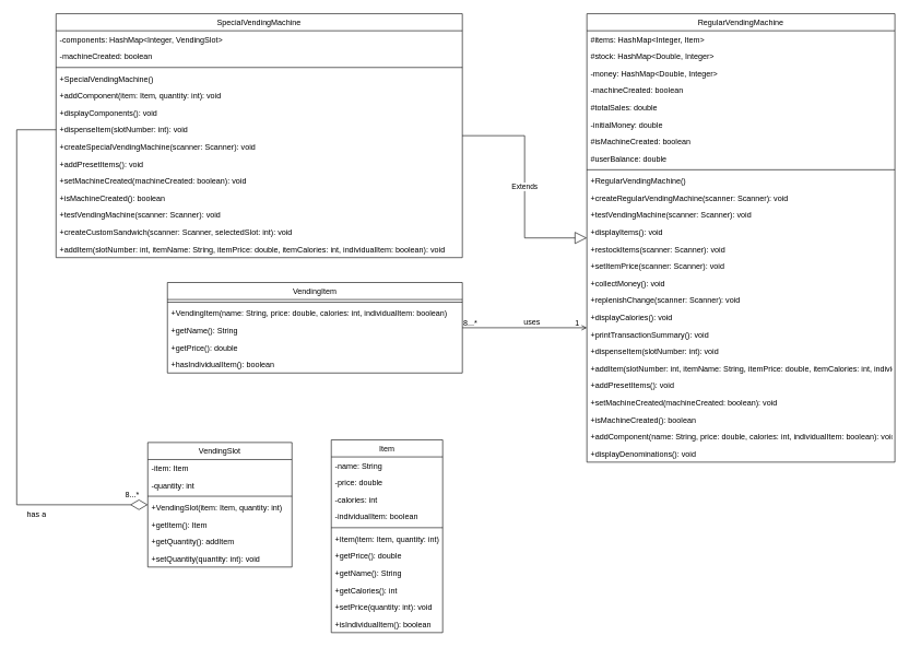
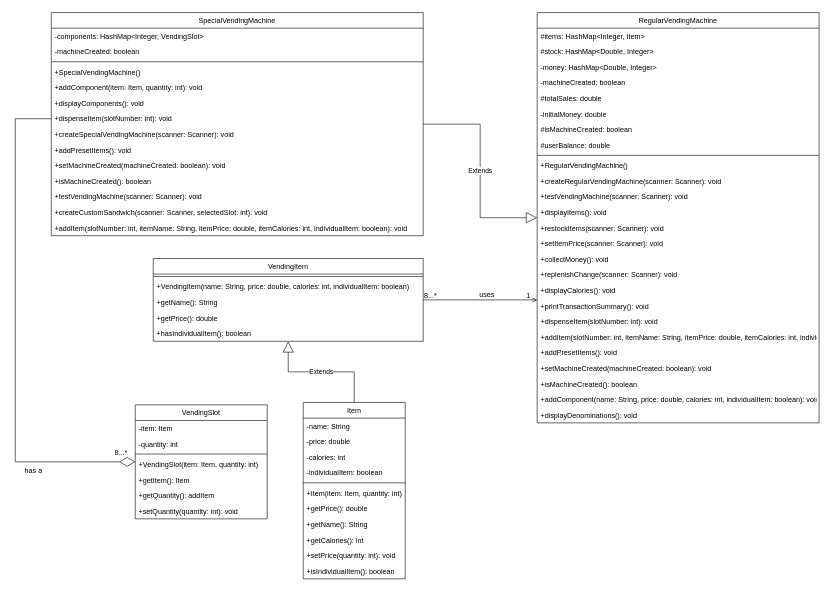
+ <mxCell id="75" value="Extends" style="endArrow=block;endSize=16;endFill=0;html=1;rounded=0;edgeStyle=orthogonalEdgeStyle;" edge="1" parent="1" source="39" target="2"><mxGeometry width="160" relative="1" as="geometry"><mxPoint x="500" y="590" as="sourcePoint" /><mxPoint x="660" y="590" as="targetPoint" /></mxGeometry></mxCell>
